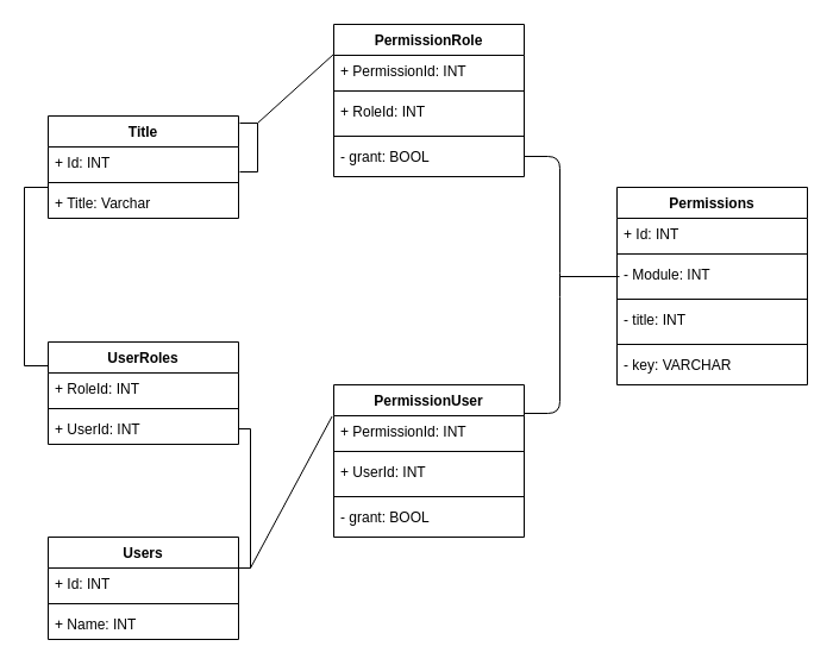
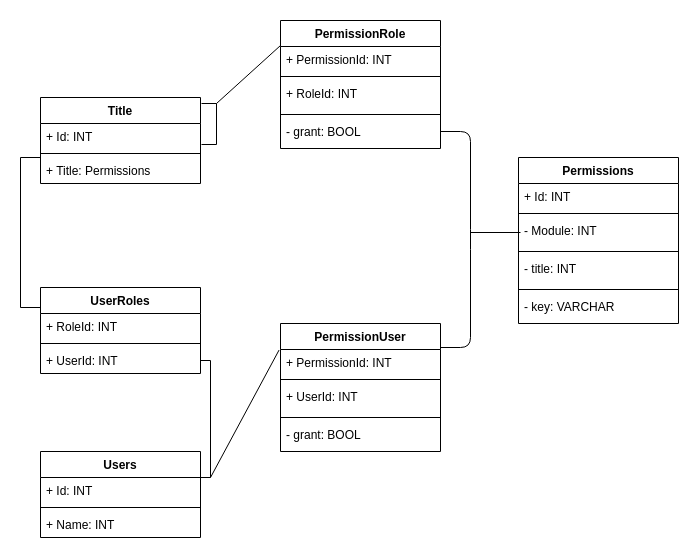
- <mxCell id="5" value="+ Title: Varchar" style="text;strokeColor=none;fillColor=none;align=left;verticalAlign=top;spacingLeft=4;spacingRight=4;overflow=hidden;rotatable=0;points=[[0,0.5],[1,0.5]];portConstraint=eastwest;" vertex="1" parent="2"><mxGeometry y="60" width="160" height="26" as="geometry" /></mxCell>
+ <mxCell id="5" value="+ Title: Permissions" style="text;strokeColor=none;fillColor=none;align=left;verticalAlign=top;spacingLeft=4;spacingRight=4;overflow=hidden;rotatable=0;points=[[0,0.5],[1,0.5]];portConstraint=eastwest;" vertex="1" parent="2"><mxGeometry y="60" width="160" height="26" as="geometry" /></mxCell>
